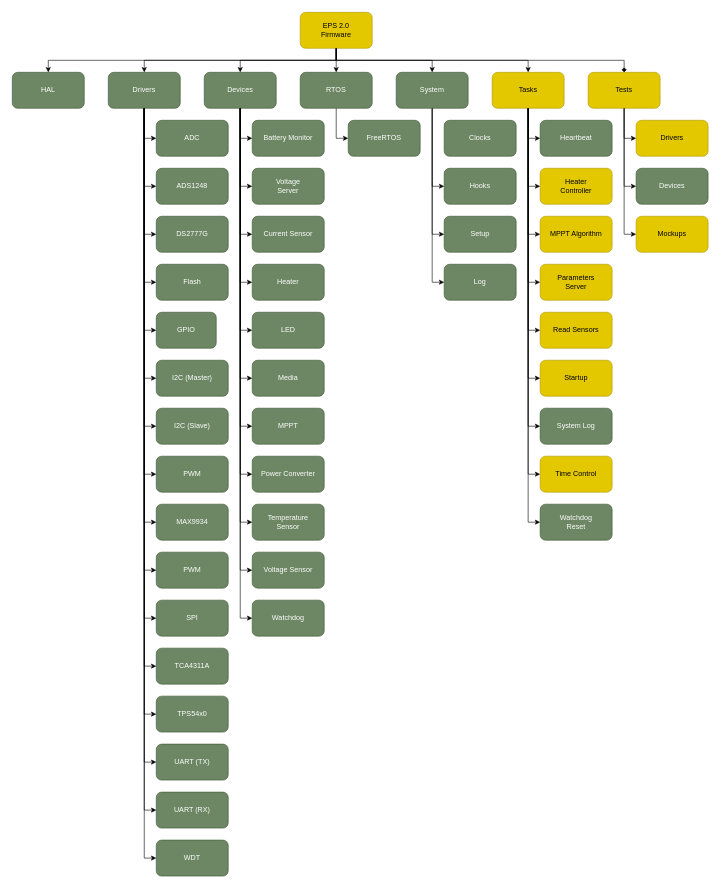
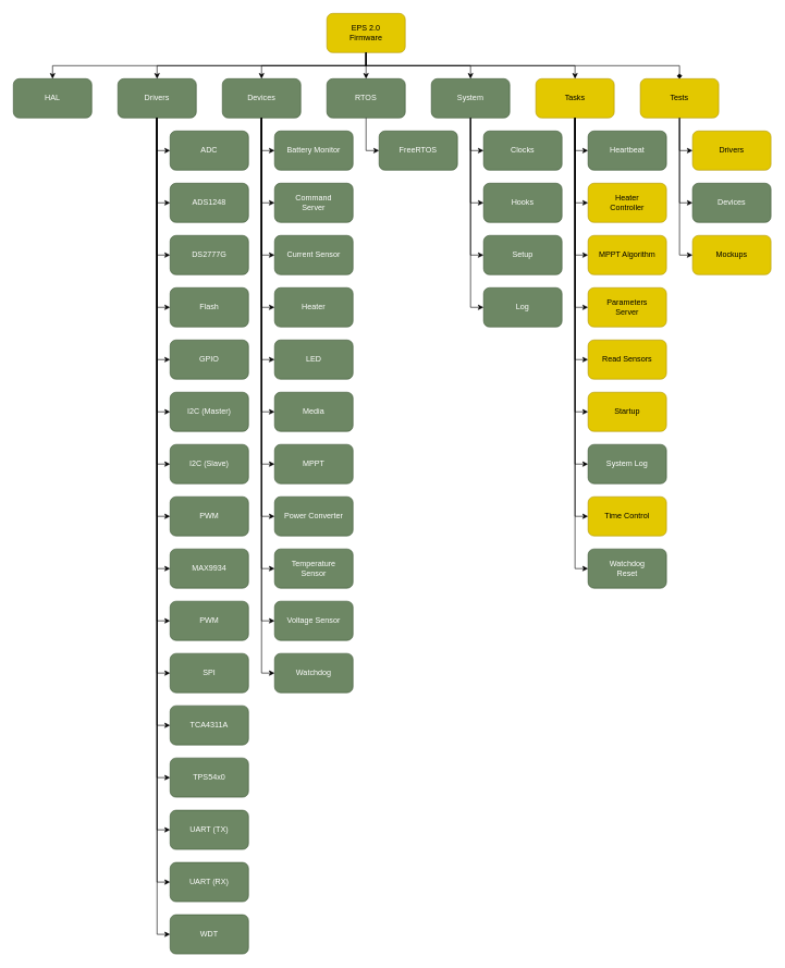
+ <mxCell id="91" value="" style="endArrow=classic;html=1;rounded=0;entryX=0;entryY=0.5;entryDx=0;entryDy=0;exitX=0.5;exitY=1;exitDx=0;exitDy=0;" parent="1" source="78" target="87" edge="1"><mxGeometry width="50" height="50" relative="1" as="geometry"><mxPoint x="580" y="360" as="sourcePoint" /><mxPoint x="630" y="310" as="targetPoint" /><Array as="points"><mxPoint x="720" y="230" /></Array></mxGeometry></mxCell>
- <mxCell id="43" value="Voltage&lt;br&gt;Server" style="rounded=1;whiteSpace=wrap;html=1;fillColor=#6D8764;fontColor=#FFFFFF;strokeColor=#3A5431;" parent="1" vertex="1"><mxGeometry x="420" y="280" width="120" height="60" as="geometry" /></mxCell>
+ <mxCell id="43" value="Command&lt;br&gt;Server" style="rounded=1;whiteSpace=wrap;html=1;fillColor=#6D8764;fontColor=#FFFFFF;strokeColor=#3A5431;" parent="1" vertex="1"><mxGeometry x="420" y="280" width="120" height="60" as="geometry" /></mxCell>
- <mxCell id="9" value="GPIO" style="rounded=1;whiteSpace=wrap;html=1;fillColor=#6d8764;fontColor=#ffffff;strokeColor=#3A5431;" parent="1" vertex="1"><mxGeometry x="260" y="520" width="100" height="60" as="geometry" /></mxCell>
+ <mxCell id="9" value="GPIO" style="rounded=1;whiteSpace=wrap;html=1;fillColor=#6d8764;fontColor=#ffffff;strokeColor=#3A5431;" parent="1" vertex="1"><mxGeometry x="260" y="520" width="120" height="60" as="geometry" /></mxCell>
